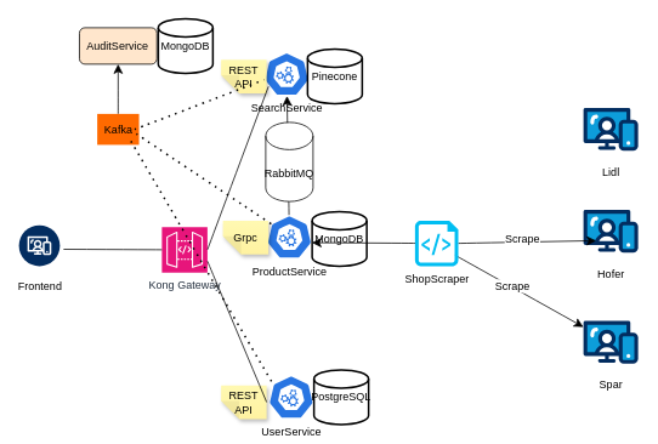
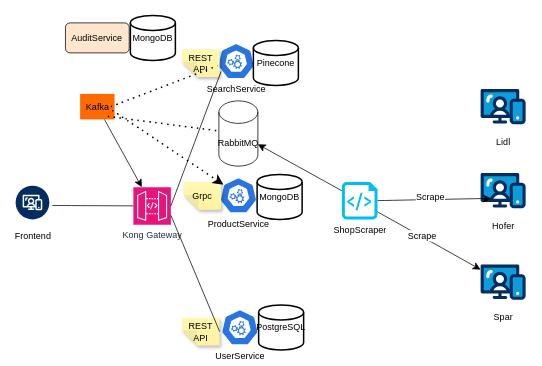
- <mxCell id="23" style="edgeStyle=none;curved=1;rounded=0;orthogonalLoop=1;jettySize=auto;html=1;entryX=0.5;entryY=1;entryDx=0;entryDy=0;fontSize=12;startSize=8;endSize=8;" edge="1" parent="1" source="24" target="26"><mxGeometry relative="1" as="geometry" /></mxCell>
+ <mxCell id="23" style="edgeStyle=none;curved=1;rounded=0;orthogonalLoop=1;jettySize=auto;html=1;fontSize=12;startSize=8;endSize=8;" edge="1" parent="1" source="24" target="9"><mxGeometry relative="1" as="geometry" /></mxCell>
- <mxCell id="12" style="edgeStyle=none;curved=1;rounded=0;orthogonalLoop=1;jettySize=auto;html=1;fontSize=12;startSize=8;endSize=8;" edge="1" parent="1" source="13" target="10"><mxGeometry relative="1" as="geometry" /></mxCell>
- <mxCell id="30" value="" style="endArrow=none;dashed=1;html=1;dashPattern=1 3;strokeWidth=2;rounded=0;fontSize=12;startSize=8;endSize=8;curved=1;entryX=0.1;entryY=0.2;entryDx=0;entryDy=0;entryPerimeter=0;exitX=0.806;exitY=0.882;exitDx=0;exitDy=0;exitPerimeter=0;" edge="1" parent="1" source="24" target="14"><mxGeometry width="50" height="50" relative="1" as="geometry"><mxPoint x="258" y="394" as="sourcePoint" /><mxPoint x="308" y="344" as="targetPoint" /></mxGeometry></mxCell>
+ <mxCell id="30" value="" style="endArrow=none;dashed=1;html=1;dashPattern=1 3;strokeWidth=2;rounded=0;fontSize=12;startSize=8;endSize=8;curved=1;exitX=0.806;exitY=0.882;exitDx=0;exitDy=0;exitPerimeter=0;" edge="1" parent="1" source="24" target="27"><mxGeometry width="50" height="50" relative="1" as="geometry"><mxPoint x="258" y="394" as="sourcePoint" /><mxPoint x="308" y="344" as="targetPoint" /></mxGeometry></mxCell>
- <mxCell id="31" value="" style="endArrow=none;dashed=1;html=1;dashPattern=1 3;strokeWidth=2;rounded=0;fontSize=12;startSize=8;endSize=8;curved=1;entryX=0.1;entryY=0.2;entryDx=0;entryDy=0;entryPerimeter=0;exitX=0.937;exitY=0.647;exitDx=0;exitDy=0;exitPerimeter=0;" edge="1" parent="1" source="24" target="13"><mxGeometry width="50" height="50" relative="1" as="geometry"><mxPoint x="193" y="200" as="sourcePoint" /><mxPoint x="243" y="150" as="targetPoint" /></mxGeometry></mxCell>
+ <mxCell id="31" value="" style="endArrow=classic;dashed=1;html=1;dashPattern=1 3;strokeWidth=2;rounded=0;fontSize=12;startSize=8;endSize=8;curved=1;entryX=0.1;entryY=0.2;entryDx=0;entryDy=0;entryPerimeter=0;exitX=0.937;exitY=0.647;exitDx=0;exitDy=0;exitPerimeter=0;" edge="1" parent="1" source="24" target="13"><mxGeometry width="50" height="50" relative="1" as="geometry"><mxPoint x="193" y="200" as="sourcePoint" /><mxPoint x="243" y="150" as="targetPoint" /></mxGeometry></mxCell>
- <mxCell id="33" style="edgeStyle=none;curved=1;rounded=0;orthogonalLoop=1;jettySize=auto;html=1;entryX=0.995;entryY=0.63;entryDx=0;entryDy=0;entryPerimeter=0;fontSize=12;startSize=8;endSize=8;" edge="1" parent="1" source="15" target="13"><mxGeometry relative="1" as="geometry" /></mxCell>
+ <mxCell id="33" style="edgeStyle=none;curved=1;rounded=0;orthogonalLoop=1;jettySize=auto;html=1;fontSize=12;startSize=8;endSize=8;" edge="1" parent="1" source="15" target="27"><mxGeometry relative="1" as="geometry" /></mxCell>
